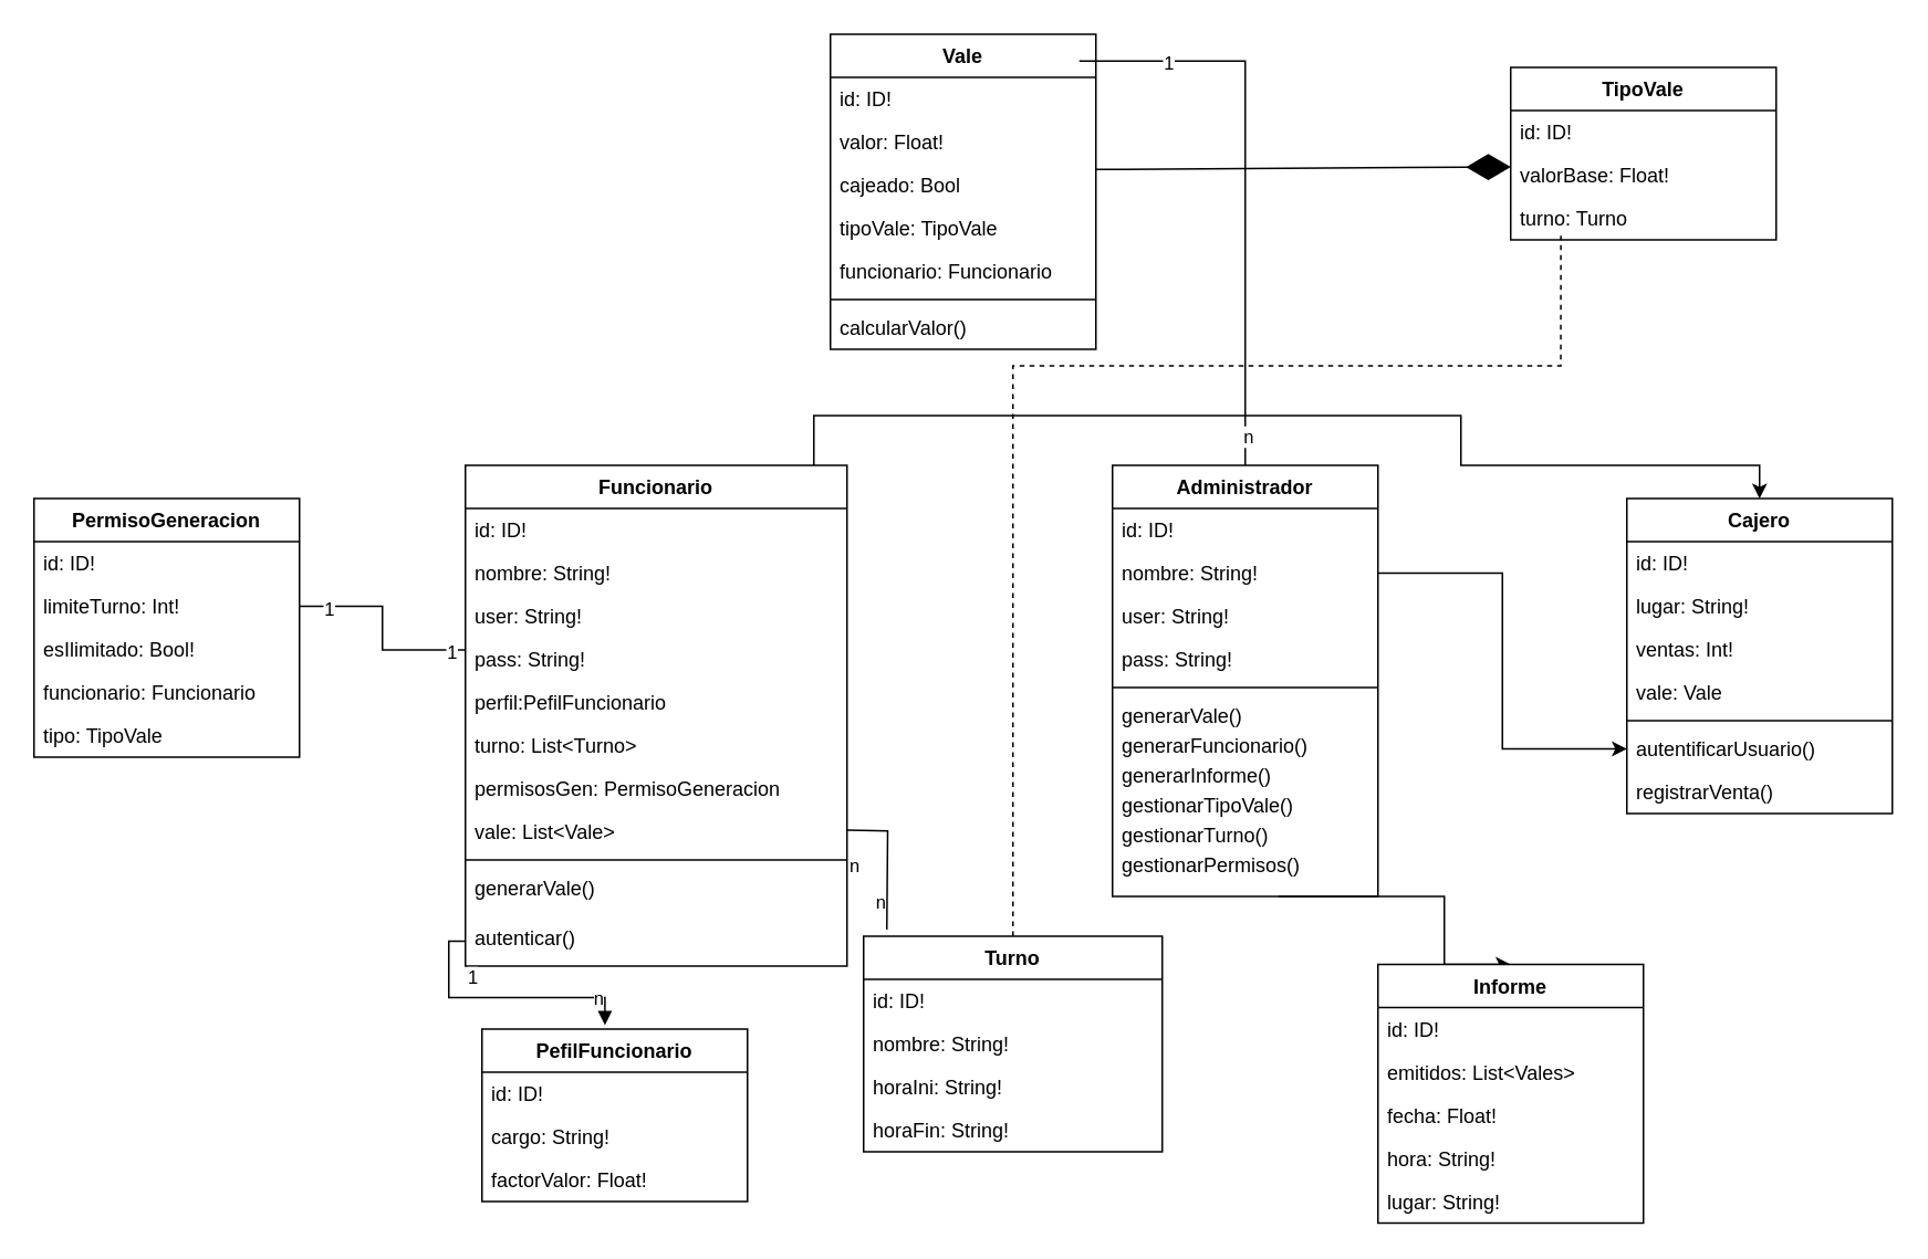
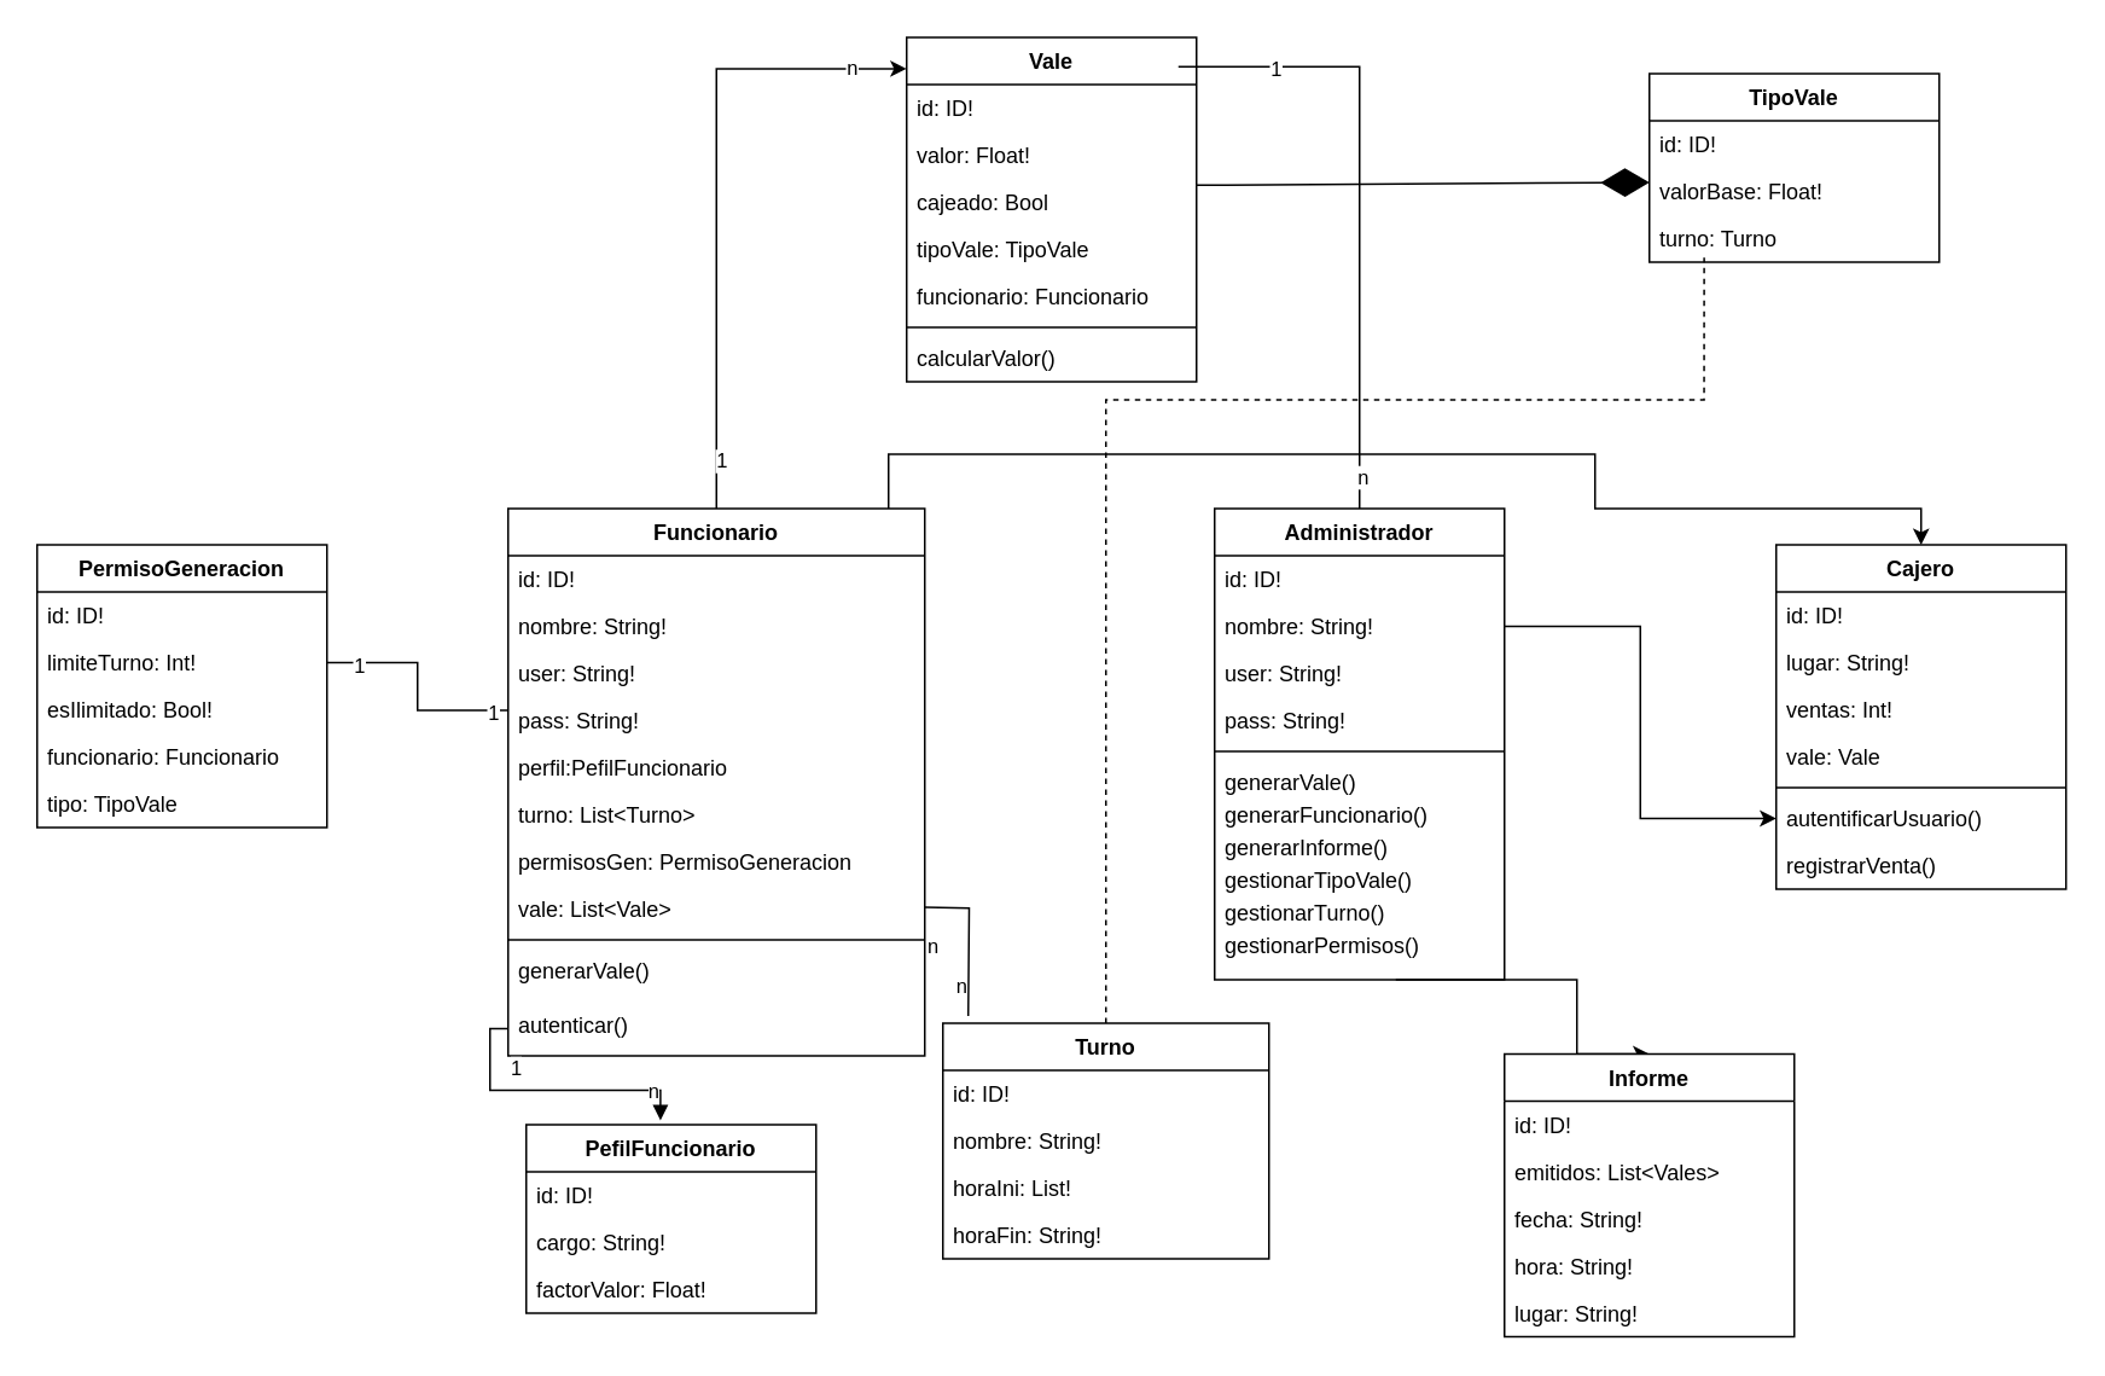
+ <mxCell id="41" style="edgeStyle=orthogonalEdgeStyle;rounded=0;orthogonalLoop=1;jettySize=auto;html=1;exitX=0.5;exitY=0;exitDx=0;exitDy=0;entryX=0;entryY=0.091;entryDx=0;entryDy=0;entryPerimeter=0;" parent="1" source="3" target="33" edge="1"><mxGeometry relative="1" as="geometry" /></mxCell>
+ <mxCell id="42" value="1" style="edgeLabel;html=1;align=center;verticalAlign=middle;resizable=0;points=[];" vertex="1" connectable="0" parent="41"><mxGeometry x="-0.843" y="-2" relative="1" as="geometry"><mxPoint as="offset" /></mxGeometry></mxCell>
+ <mxCell id="43" value="n" style="edgeLabel;html=1;align=center;verticalAlign=middle;resizable=0;points=[];" vertex="1" connectable="0" parent="41"><mxGeometry x="0.822" y="1" relative="1" as="geometry"><mxPoint as="offset" /></mxGeometry></mxCell>
- <mxCell id="72" value="horaIni: String!" style="text;strokeColor=none;fillColor=none;align=left;verticalAlign=top;spacingLeft=4;spacingRight=4;overflow=hidden;rotatable=0;points=[[0,0.5],[1,0.5]];portConstraint=eastwest;whiteSpace=wrap;html=1;" parent="69" vertex="1"><mxGeometry y="78" width="180" height="26" as="geometry" /></mxCell>
+ <mxCell id="72" value="horaIni: List!" style="text;strokeColor=none;fillColor=none;align=left;verticalAlign=top;spacingLeft=4;spacingRight=4;overflow=hidden;rotatable=0;points=[[0,0.5],[1,0.5]];portConstraint=eastwest;whiteSpace=wrap;html=1;" parent="69" vertex="1"><mxGeometry y="78" width="180" height="26" as="geometry" /></mxCell>
- <mxCell id="30" value="&lt;div&gt;fecha: Float!&lt;/div&gt;" style="text;strokeColor=none;fillColor=none;align=left;verticalAlign=top;spacingLeft=4;spacingRight=4;overflow=hidden;rotatable=0;points=[[0,0.5],[1,0.5]];portConstraint=eastwest;whiteSpace=wrap;html=1;" parent="27" vertex="1"><mxGeometry y="78" width="160" height="26" as="geometry" /></mxCell>
+ <mxCell id="30" value="&lt;div&gt;fecha: String!&lt;/div&gt;" style="text;strokeColor=none;fillColor=none;align=left;verticalAlign=top;spacingLeft=4;spacingRight=4;overflow=hidden;rotatable=0;points=[[0,0.5],[1,0.5]];portConstraint=eastwest;whiteSpace=wrap;html=1;" parent="27" vertex="1"><mxGeometry y="78" width="160" height="26" as="geometry" /></mxCell>
